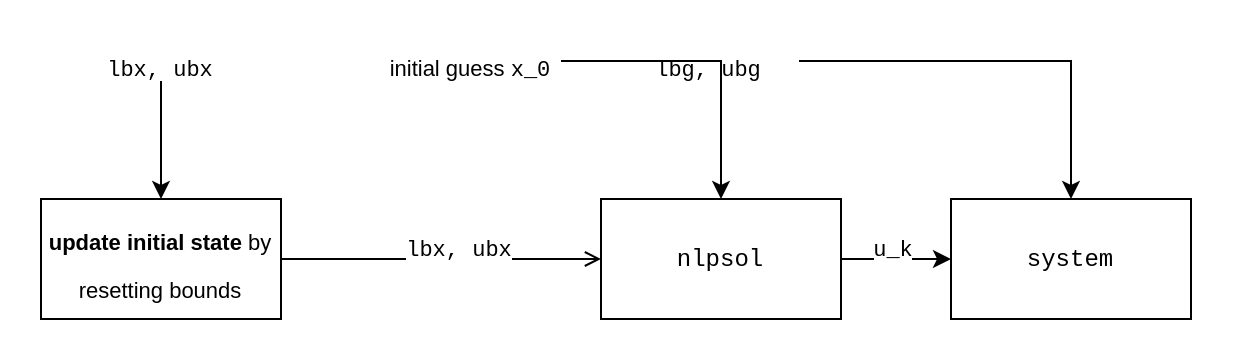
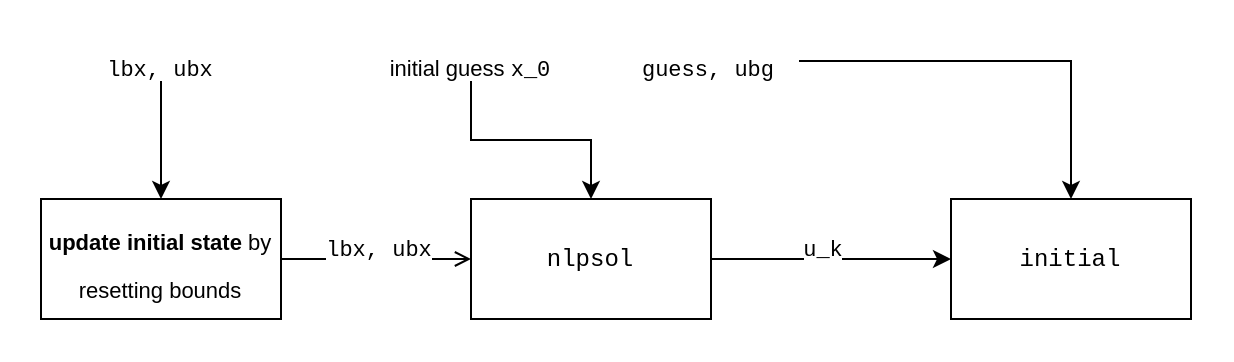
- <mxCell id="12" value="&lt;span style=&quot;font-size: 11px&quot;&gt;&lt;font face=&quot;Courier New&quot;&gt;lbg, ubg&lt;/font&gt;&lt;/span&gt;" style="text;html=1;strokeColor=none;fillColor=none;align=center;verticalAlign=middle;whiteSpace=wrap;rounded=0;fontSize=20;" vertex="1" parent="1"><mxGeometry x="309" y="20" width="90" height="20" as="geometry" /></mxCell>
+ <mxCell id="12" value="&lt;span style=&quot;font-size: 11px&quot;&gt;&lt;font face=&quot;Courier New&quot;&gt;guess, ubg&lt;/font&gt;&lt;/span&gt;" style="text;html=1;strokeColor=none;fillColor=none;align=center;verticalAlign=middle;whiteSpace=wrap;rounded=0;fontSize=20;" vertex="1" parent="1"><mxGeometry x="309" y="20" width="90" height="20" as="geometry" /></mxCell>
- <mxCell id="4" value="&lt;font face=&quot;Courier New&quot;&gt;nlpsol&lt;/font&gt;" style="rounded=0;whiteSpace=wrap;html=1;" vertex="1" parent="1"><mxGeometry x="300" y="99" width="120" height="60" as="geometry" /></mxCell>
+ <mxCell id="4" value="&lt;font face=&quot;Courier New&quot;&gt;nlpsol&lt;/font&gt;" style="rounded=0;whiteSpace=wrap;html=1;" vertex="1" parent="1"><mxGeometry x="235" y="99" width="120" height="60" as="geometry" /></mxCell>
- <mxCell id="5" value="&lt;font face=&quot;Courier New&quot;&gt;system&lt;/font&gt;" style="rounded=0;whiteSpace=wrap;html=1;" vertex="1" parent="1"><mxGeometry x="475" y="99" width="120" height="60" as="geometry" /></mxCell>
+ <mxCell id="5" value="&lt;font face=&quot;Courier New&quot;&gt;initial&lt;/font&gt;" style="rounded=0;whiteSpace=wrap;html=1;" vertex="1" parent="1"><mxGeometry x="475" y="99" width="120" height="60" as="geometry" /></mxCell>
